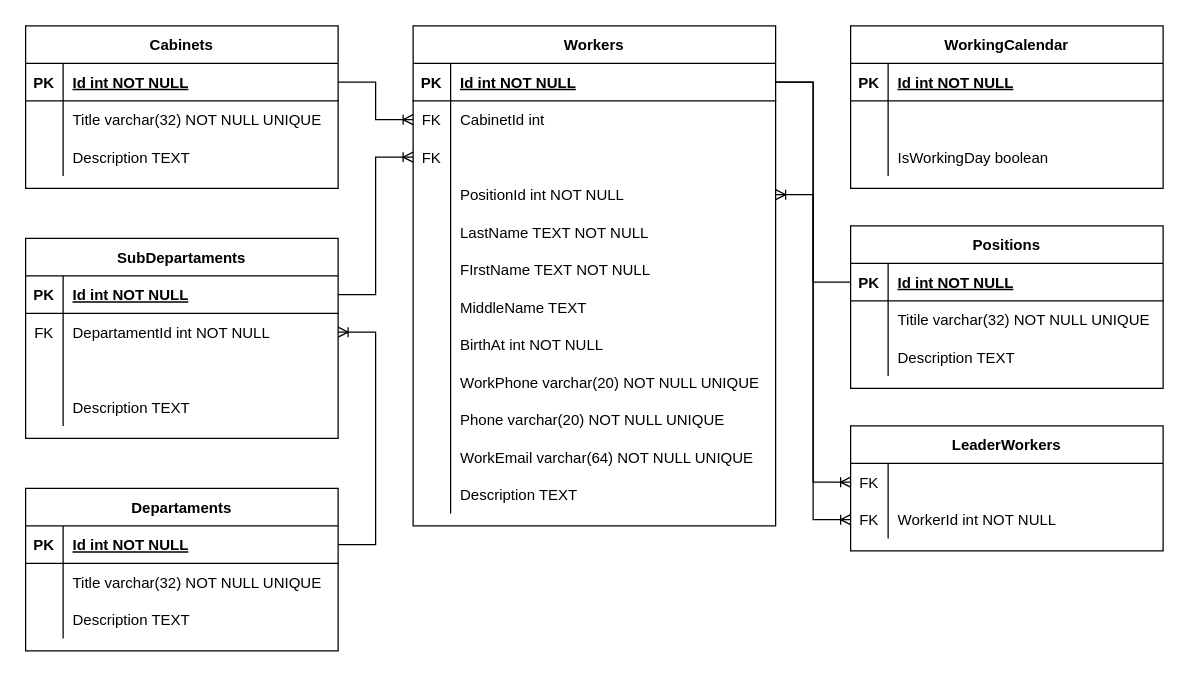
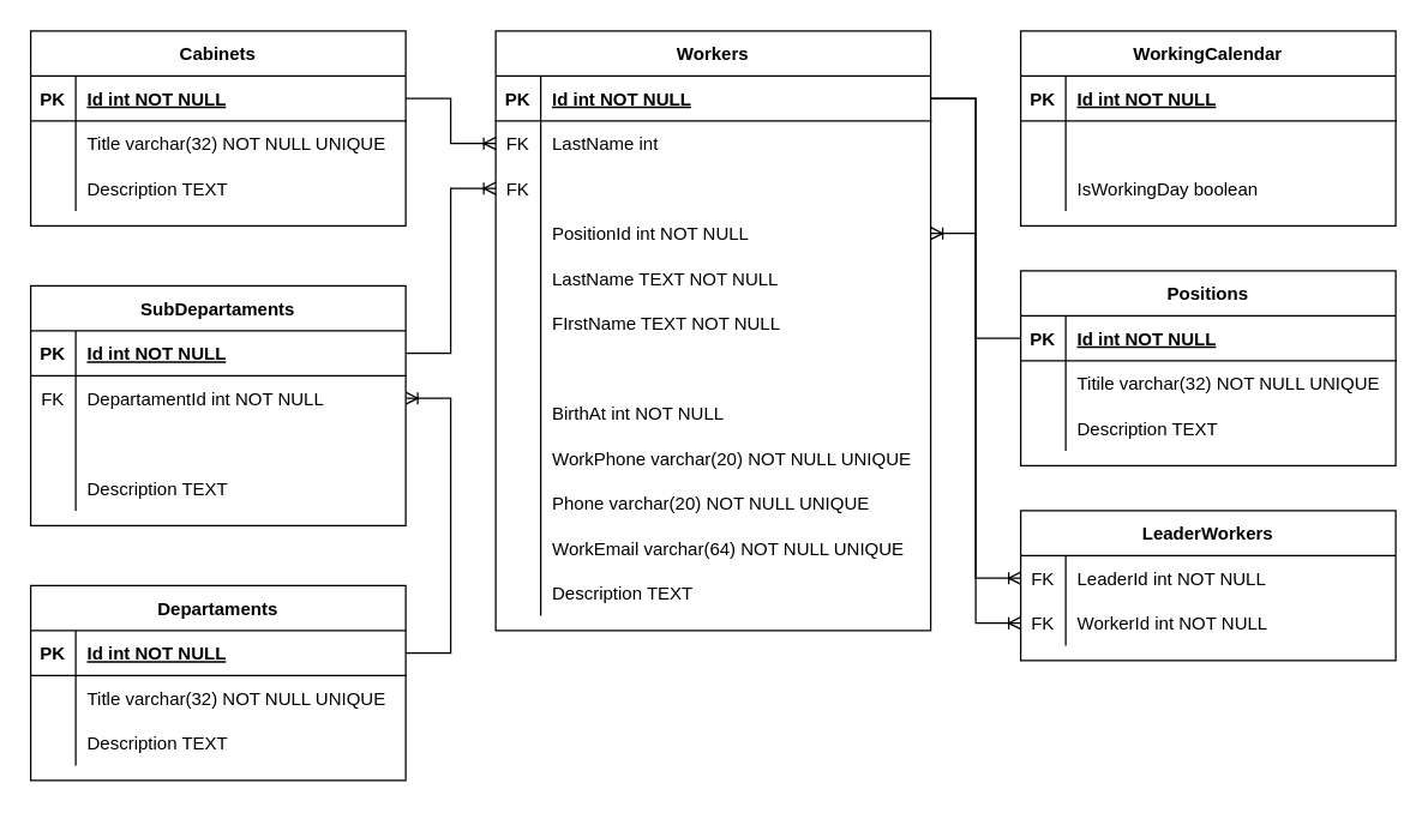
- <mxCell id="17" value="CabinetId int" style="shape=partialRectangle;overflow=hidden;connectable=0;fillColor=none;top=0;left=0;bottom=0;right=0;align=left;spacingLeft=6;" vertex="1" parent="15"><mxGeometry x="30" width="260" height="30" as="geometry"><mxRectangle width="260" height="30" as="alternateBounds" /></mxGeometry></mxCell>
+ <mxCell id="17" value="LastName int" style="shape=partialRectangle;overflow=hidden;connectable=0;fillColor=none;top=0;left=0;bottom=0;right=0;align=left;spacingLeft=6;" vertex="1" parent="15"><mxGeometry x="30" width="260" height="30" as="geometry"><mxRectangle width="260" height="30" as="alternateBounds" /></mxGeometry></mxCell>
- <mxCell id="31" value="MiddleName TEXT " style="shape=partialRectangle;overflow=hidden;connectable=0;fillColor=none;top=0;left=0;bottom=0;right=0;align=left;spacingLeft=6;" parent="29" vertex="1"><mxGeometry x="30" width="260" height="30" as="geometry"><mxRectangle width="260" height="30" as="alternateBounds" /></mxGeometry></mxCell>
+ <mxCell id="96" value="LeaderId int NOT NULL" style="shape=partialRectangle;overflow=hidden;connectable=0;fillColor=none;top=0;left=0;bottom=0;right=0;align=left;spacingLeft=6;" vertex="1" parent="94"><mxGeometry x="30" width="220" height="30" as="geometry"><mxRectangle width="220" height="30" as="alternateBounds" /></mxGeometry></mxCell>
